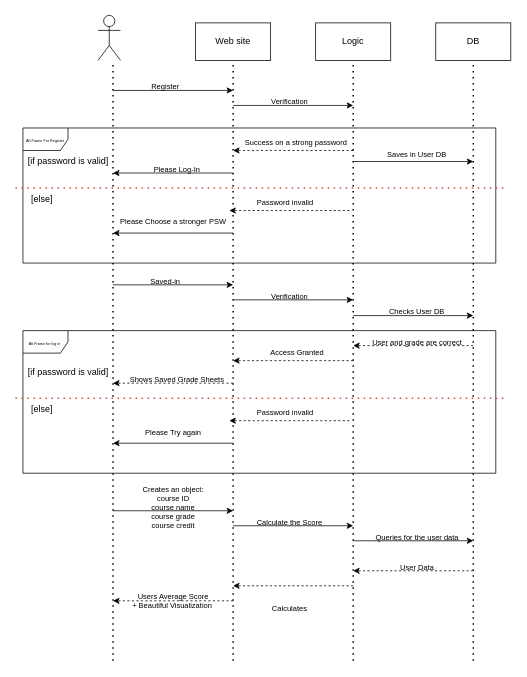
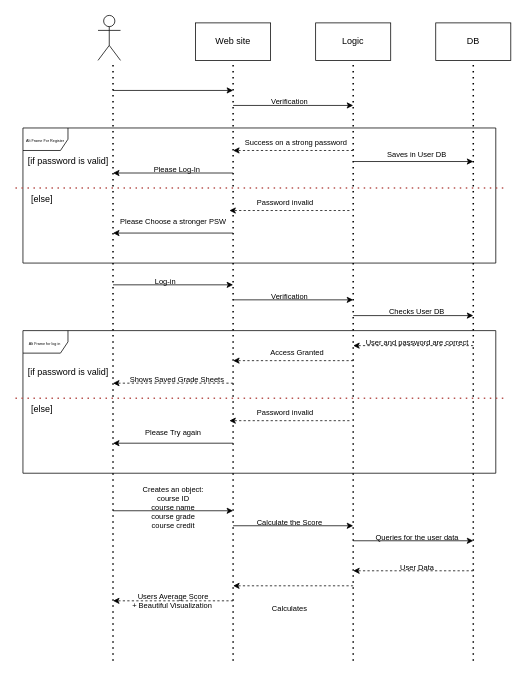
- <mxCell id="12" value="&lt;font style=&quot;font-size: 10px;&quot;&gt;Register&lt;/font&gt;" style="text;html=1;strokeColor=none;fillColor=none;align=center;verticalAlign=middle;whiteSpace=wrap;rounded=0;" vertex="1" parent="1"><mxGeometry x="190" y="100" width="60" height="30" as="geometry" /></mxCell>
- <mxCell id="30" value="&lt;font style=&quot;font-size: 10px;&quot;&gt;Saved-in&lt;/font&gt;" style="text;html=1;strokeColor=none;fillColor=none;align=center;verticalAlign=middle;whiteSpace=wrap;rounded=0;" vertex="1" parent="1"><mxGeometry x="190" y="359" width="60" height="30" as="geometry" /></mxCell>
+ <mxCell id="30" value="&lt;font style=&quot;font-size: 10px;&quot;&gt;Log-in&lt;/font&gt;" style="text;html=1;strokeColor=none;fillColor=none;align=center;verticalAlign=middle;whiteSpace=wrap;rounded=0;" vertex="1" parent="1"><mxGeometry x="190" y="359" width="60" height="30" as="geometry" /></mxCell>
- <mxCell id="47" value="&lt;font style=&quot;font-size: 10px;&quot;&gt;User and grade are correct&lt;/font&gt;" style="text;html=1;align=center;verticalAlign=middle;resizable=0;points=[];autosize=1;strokeColor=none;fillColor=none;" vertex="1" parent="1"><mxGeometry x="475" y="440" width="160" height="30" as="geometry" /></mxCell>
+ <mxCell id="47" value="&lt;font style=&quot;font-size: 10px;&quot;&gt;User and password are correct&lt;/font&gt;" style="text;html=1;align=center;verticalAlign=middle;resizable=0;points=[];autosize=1;strokeColor=none;fillColor=none;" vertex="1" parent="1"><mxGeometry x="475" y="440" width="160" height="30" as="geometry" /></mxCell>
